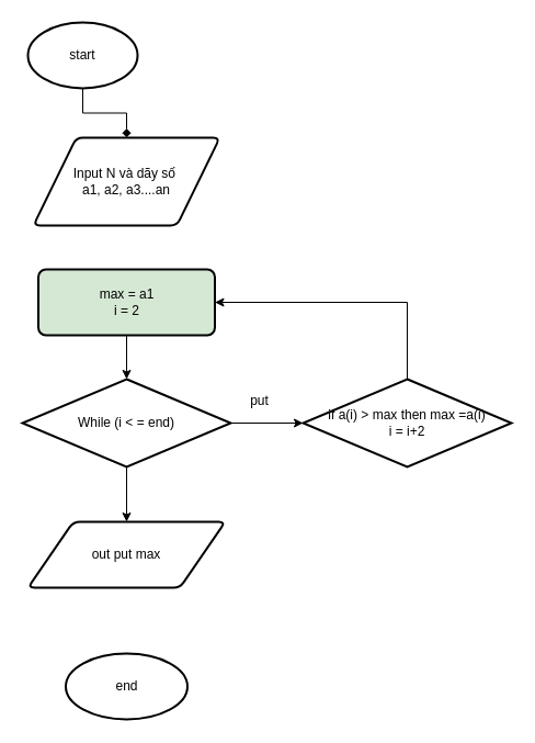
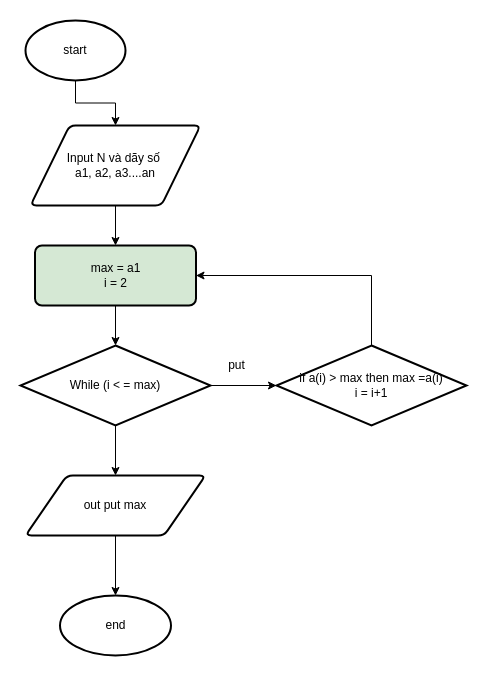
- <mxCell id="2" value="" style="edgeStyle=orthogonalEdgeStyle;rounded=0;orthogonalLoop=1;jettySize=auto;html=1;endArrow=diamond;" edge="1" parent="1" source="3" target="6"><mxGeometry relative="1" as="geometry" /></mxCell>
+ <mxCell id="2" value="" style="edgeStyle=orthogonalEdgeStyle;rounded=0;orthogonalLoop=1;jettySize=auto;html=1;" edge="1" parent="1" source="3" target="6"><mxGeometry relative="1" as="geometry" /></mxCell>
+ <mxCell id="5" value="" style="edgeStyle=orthogonalEdgeStyle;rounded=0;orthogonalLoop=1;jettySize=auto;html=1;" edge="1" parent="1" source="6" target="8"><mxGeometry relative="1" as="geometry" /></mxCell>
- <mxCell id="11" value="While (i &amp;lt; = end)" style="strokeWidth=2;html=1;shape=mxgraph.flowchart.decision;whiteSpace=wrap;" vertex="1" parent="1"><mxGeometry x="20" y="345" width="190" height="80" as="geometry" /></mxCell>
+ <mxCell id="11" value="While (i &amp;lt; = max)" style="strokeWidth=2;html=1;shape=mxgraph.flowchart.decision;whiteSpace=wrap;" vertex="1" parent="1"><mxGeometry x="20" y="345" width="190" height="80" as="geometry" /></mxCell>
- <mxCell id="13" value="if a(i) &amp;gt; max then max =a(i)&lt;br&gt;i = i+2" style="strokeWidth=2;html=1;shape=mxgraph.flowchart.decision;whiteSpace=wrap;" vertex="1" parent="1"><mxGeometry x="276" y="345" width="190" height="80" as="geometry" /></mxCell>
+ <mxCell id="13" value="if a(i) &amp;gt; max then max =a(i)&lt;br&gt;i = i+1" style="strokeWidth=2;html=1;shape=mxgraph.flowchart.decision;whiteSpace=wrap;" vertex="1" parent="1"><mxGeometry x="276" y="345" width="190" height="80" as="geometry" /></mxCell>
+ <mxCell id="14" value="" style="edgeStyle=orthogonalEdgeStyle;rounded=0;orthogonalLoop=1;jettySize=auto;html=1;" edge="1" parent="1" source="15" target="4"><mxGeometry relative="1" as="geometry" /></mxCell>
